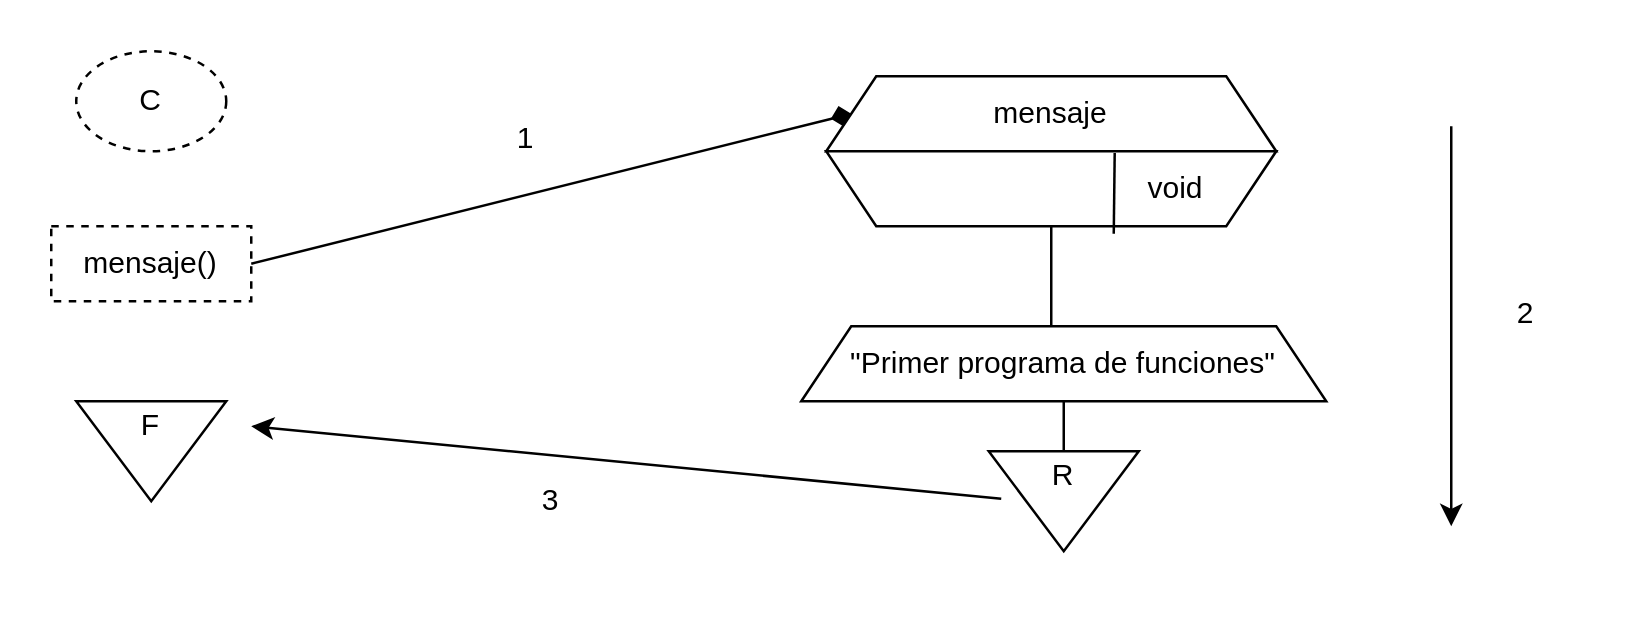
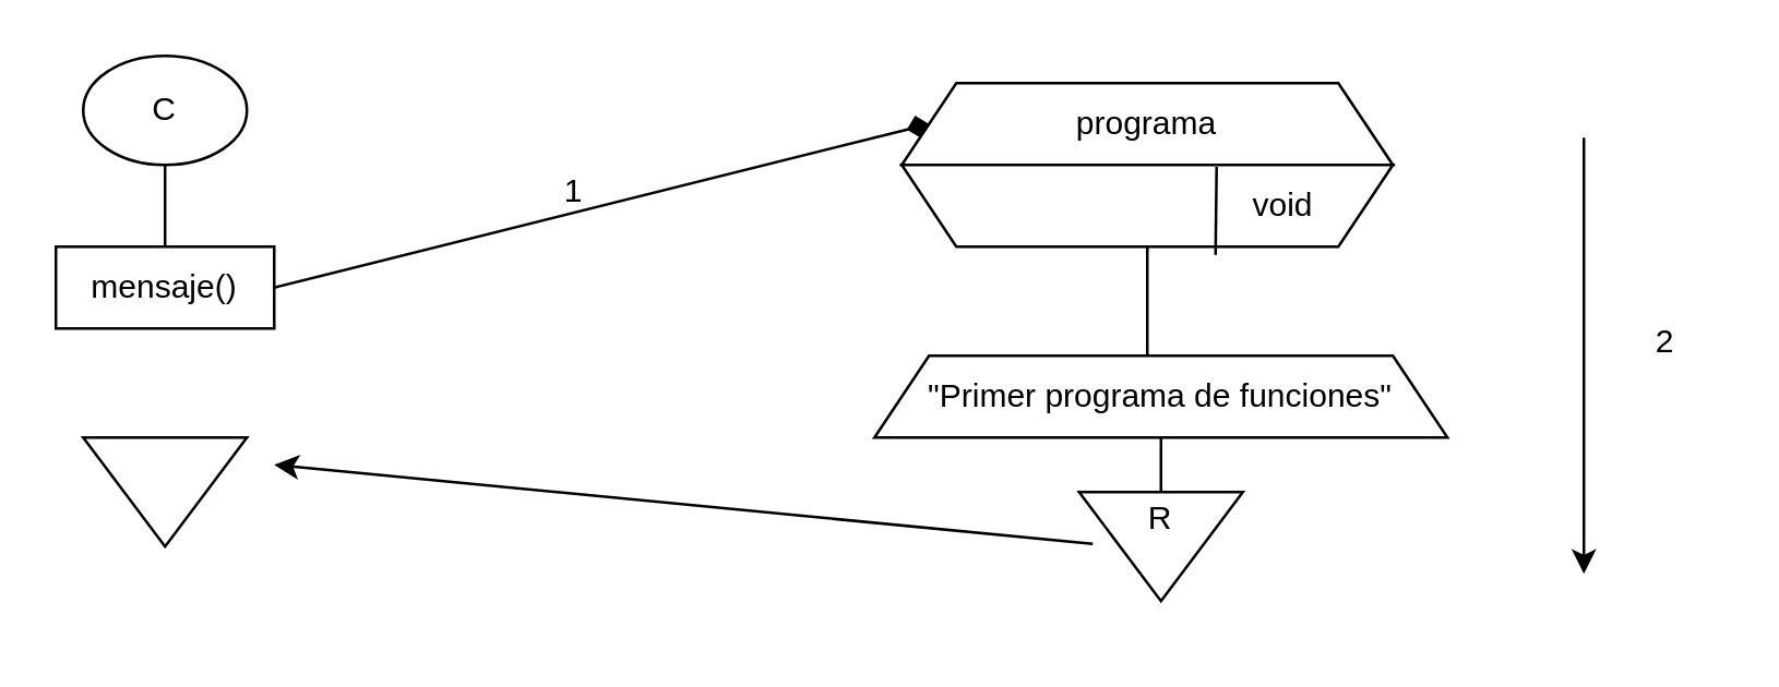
- <mxCell id="2" value="&lt;font style=&quot;vertical-align: inherit&quot;&gt;&lt;font style=&quot;vertical-align: inherit&quot;&gt;C&lt;/font&gt;&lt;/font&gt;" style="ellipse;whiteSpace=wrap;html=1;dashed=1;" vertex="1" parent="1"><mxGeometry x="30" y="20" width="60" height="40" as="geometry" /></mxCell>
+ <mxCell id="2" value="&lt;font style=&quot;vertical-align: inherit&quot;&gt;&lt;font style=&quot;vertical-align: inherit&quot;&gt;C&lt;/font&gt;&lt;/font&gt;" style="ellipse;whiteSpace=wrap;html=1;" vertex="1" parent="1"><mxGeometry x="30" y="20" width="60" height="40" as="geometry" /></mxCell>
- <mxCell id="7" value="mensaje" style="shape=trapezoid;perimeter=trapezoidPerimeter;whiteSpace=wrap;html=1;fixedSize=1;" vertex="1" parent="1"><mxGeometry x="330" y="30" width="180" height="30" as="geometry" /></mxCell>
+ <mxCell id="7" value="programa" style="shape=trapezoid;perimeter=trapezoidPerimeter;whiteSpace=wrap;html=1;fixedSize=1;" vertex="1" parent="1"><mxGeometry x="330" y="30" width="180" height="30" as="geometry" /></mxCell>
- <mxCell id="19" value="1" style="text;html=1;strokeColor=none;fillColor=none;align=center;verticalAlign=middle;whiteSpace=wrap;rounded=0;" vertex="1" parent="1"><mxGeometry x="190" y="45" width="40" height="20" as="geometry" /></mxCell>
+ <mxCell id="19" value="1" style="text;html=1;strokeColor=none;fillColor=none;align=center;verticalAlign=middle;whiteSpace=wrap;rounded=0;" vertex="1" parent="1"><mxGeometry x="190" y="60" width="40" height="20" as="geometry" /></mxCell>
+ <mxCell id="4" value="" style="endArrow=none;html=1;entryX=0.5;entryY=1;entryDx=0;entryDy=0;" edge="1" parent="1" source="3" target="2"><mxGeometry width="50" height="50" relative="1" as="geometry"><mxPoint x="220" y="260" as="sourcePoint" /><mxPoint x="270" y="210" as="targetPoint" /></mxGeometry></mxCell>
- <mxCell id="3" value="&lt;font style=&quot;vertical-align: inherit&quot;&gt;&lt;font style=&quot;vertical-align: inherit&quot;&gt;mensaje()&lt;/font&gt;&lt;/font&gt;" style="rounded=0;whiteSpace=wrap;html=1;dashed=1;" vertex="1" parent="1"><mxGeometry x="20" y="90" width="80" height="30" as="geometry" /></mxCell>
+ <mxCell id="3" value="&lt;font style=&quot;vertical-align: inherit&quot;&gt;&lt;font style=&quot;vertical-align: inherit&quot;&gt;mensaje()&lt;/font&gt;&lt;/font&gt;" style="rounded=0;whiteSpace=wrap;html=1;" vertex="1" parent="1"><mxGeometry x="20" y="90" width="80" height="30" as="geometry" /></mxCell>
- <mxCell id="6" value="F" style="text;html=1;strokeColor=none;fillColor=none;align=center;verticalAlign=middle;whiteSpace=wrap;rounded=0;" vertex="1" parent="1"><mxGeometry x="40" y="160" width="40" height="20" as="geometry" /></mxCell>
- <mxCell id="21" value="3" style="text;html=1;strokeColor=none;fillColor=none;align=center;verticalAlign=middle;whiteSpace=wrap;rounded=0;" vertex="1" parent="1"><mxGeometry x="200" y="190" width="40" height="20" as="geometry" /></mxCell>
